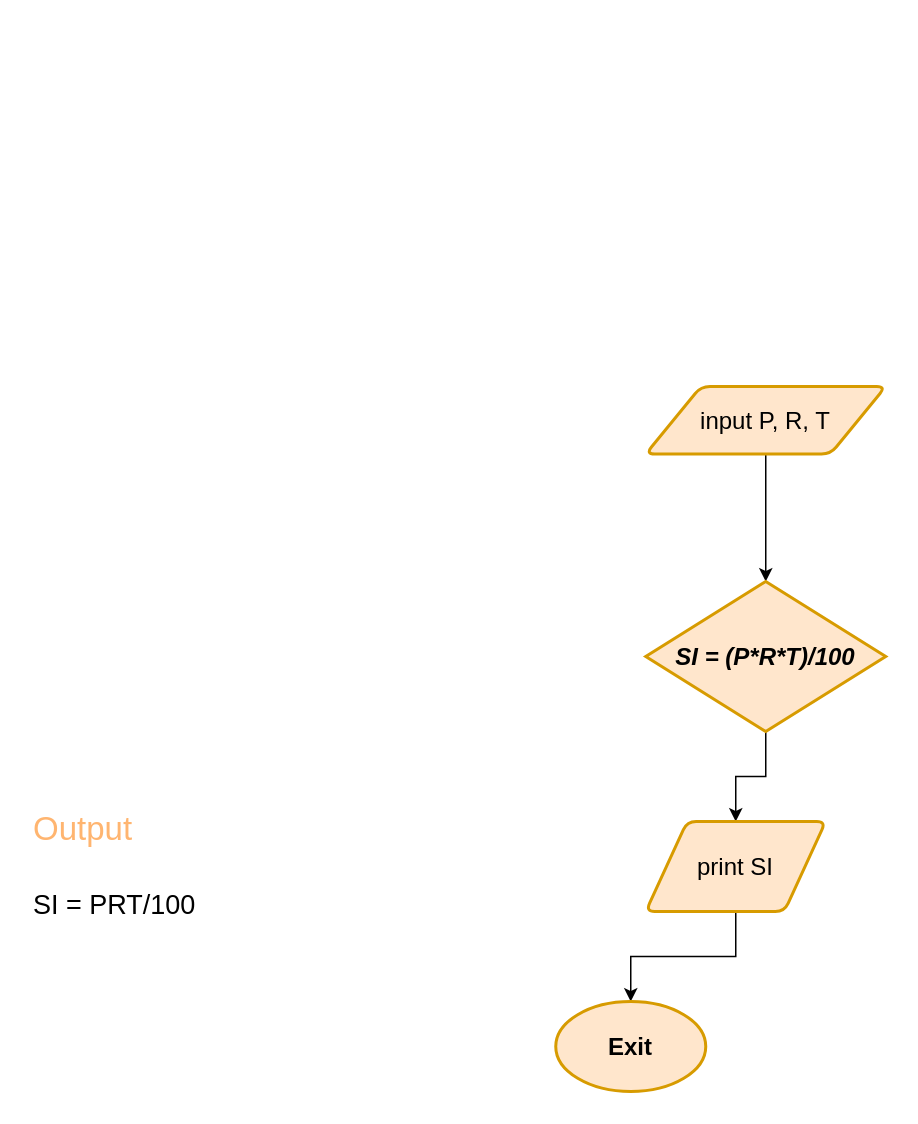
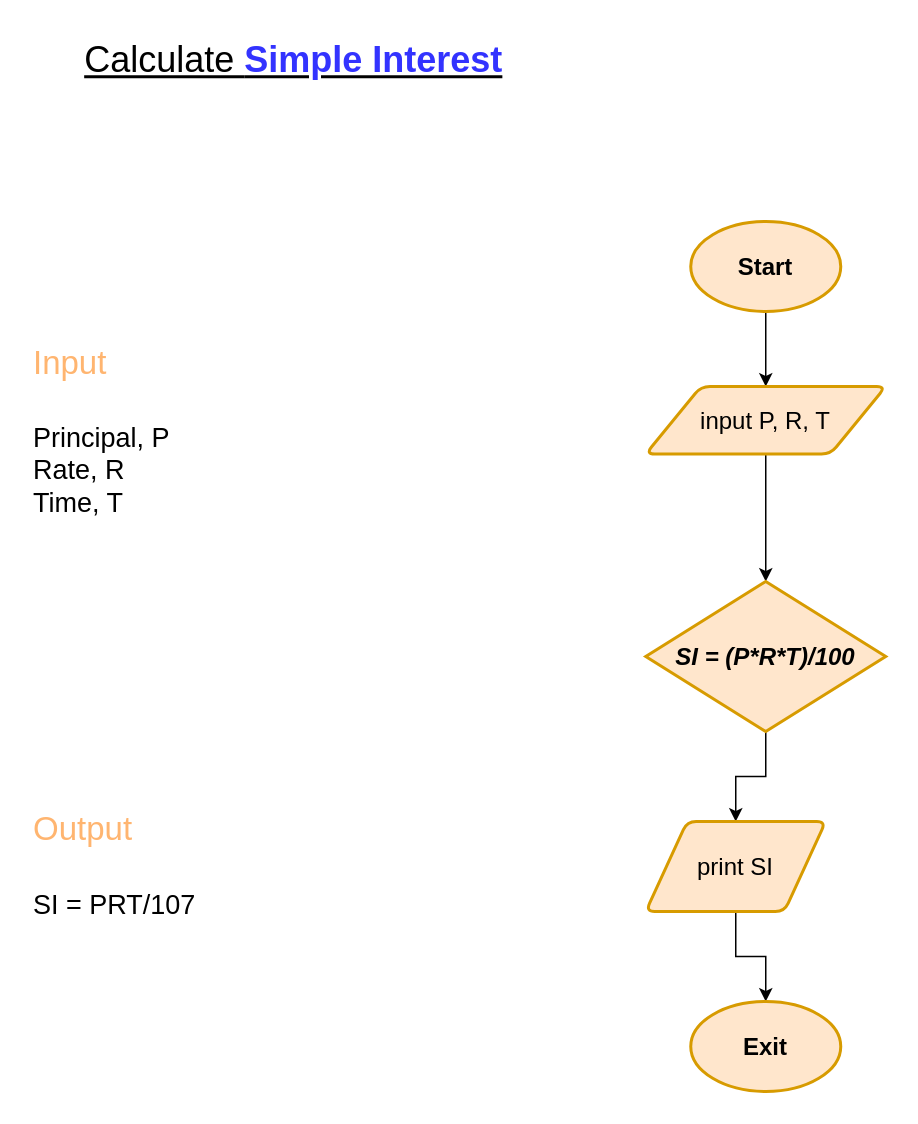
+ <mxCell id="13" value="Calculate &lt;b&gt;&lt;font style=&quot;color: rgb(51, 51, 255);&quot;&gt;Simple Interest&lt;/font&gt;&lt;/b&gt;" style="text;html=1;align=center;verticalAlign=middle;resizable=0;points=[];autosize=1;strokeColor=none;fillColor=none;fontSize=24;fontStyle=4" vertex="1" parent="1"><mxGeometry x="45" y="20" width="300" height="40" as="geometry" /></mxCell>
+ <mxCell id="3" value="Start" style="strokeWidth=2;html=1;shape=mxgraph.flowchart.start_1;whiteSpace=wrap;fillColor=#ffe6cc;strokeColor=#d79b00;fontSize=16;fontStyle=1" vertex="1" parent="1"><mxGeometry x="460" y="147" width="100" height="60" as="geometry" /></mxCell>
+ <mxCell id="2" style="edgeStyle=orthogonalEdgeStyle;rounded=0;orthogonalLoop=1;jettySize=auto;html=1;entryX=0.5;entryY=0;entryDx=0;entryDy=0;" edge="1" parent="1" source="3" target="5"><mxGeometry relative="1" as="geometry" /></mxCell>
+ <mxCell id="11" value="&lt;font style=&quot;font-size: 22px; color: rgb(255, 181, 112);&quot;&gt;Input&lt;/font&gt;&lt;div&gt;&lt;span style=&quot;font-size: 22px;&quot;&gt;&lt;br&gt;&lt;/span&gt;&lt;div&gt;Principal, P&lt;/div&gt;&lt;div&gt;Rate, R&lt;/div&gt;&lt;div&gt;Time, T&lt;/div&gt;&lt;/div&gt;" style="text;html=1;align=left;verticalAlign=middle;resizable=0;points=[];autosize=1;strokeColor=none;fillColor=none;fontSize=18;" vertex="1" parent="1"><mxGeometry x="20" y="222" width="110" height="130" as="geometry" /></mxCell>
- <mxCell id="12" value="&lt;font style=&quot;font-size: 22px; color: rgb(255, 181, 112);&quot;&gt;Output&lt;/font&gt;&lt;div&gt;&lt;span style=&quot;font-size: 22px;&quot;&gt;&lt;br&gt;&lt;/span&gt;&lt;div&gt;SI = PRT/100&lt;/div&gt;&lt;/div&gt;" style="text;html=1;align=left;verticalAlign=middle;resizable=0;points=[];autosize=1;strokeColor=none;fillColor=none;fontSize=18;" vertex="1" parent="1"><mxGeometry x="20" y="532" width="130" height="90" as="geometry" /></mxCell>
+ <mxCell id="12" value="&lt;font style=&quot;font-size: 22px; color: rgb(255, 181, 112);&quot;&gt;Output&lt;/font&gt;&lt;div&gt;&lt;span style=&quot;font-size: 22px;&quot;&gt;&lt;br&gt;&lt;/span&gt;&lt;div&gt;SI = PRT/107&lt;/div&gt;&lt;/div&gt;" style="text;html=1;align=left;verticalAlign=middle;resizable=0;points=[];autosize=1;strokeColor=none;fillColor=none;fontSize=18;" vertex="1" parent="1"><mxGeometry x="20" y="532" width="130" height="90" as="geometry" /></mxCell>
- <mxCell id="10" value="Exit" style="strokeWidth=2;html=1;shape=mxgraph.flowchart.start_1;whiteSpace=wrap;fillColor=#ffe6cc;strokeColor=#d79b00;fontSize=16;fontStyle=1" vertex="1" parent="1"><mxGeometry x="370" y="667" width="100" height="60" as="geometry" /></mxCell>
+ <mxCell id="10" value="Exit" style="strokeWidth=2;html=1;shape=mxgraph.flowchart.start_1;whiteSpace=wrap;fillColor=#ffe6cc;strokeColor=#d79b00;fontSize=16;fontStyle=1" vertex="1" parent="1"><mxGeometry x="460" y="667" width="100" height="60" as="geometry" /></mxCell>
